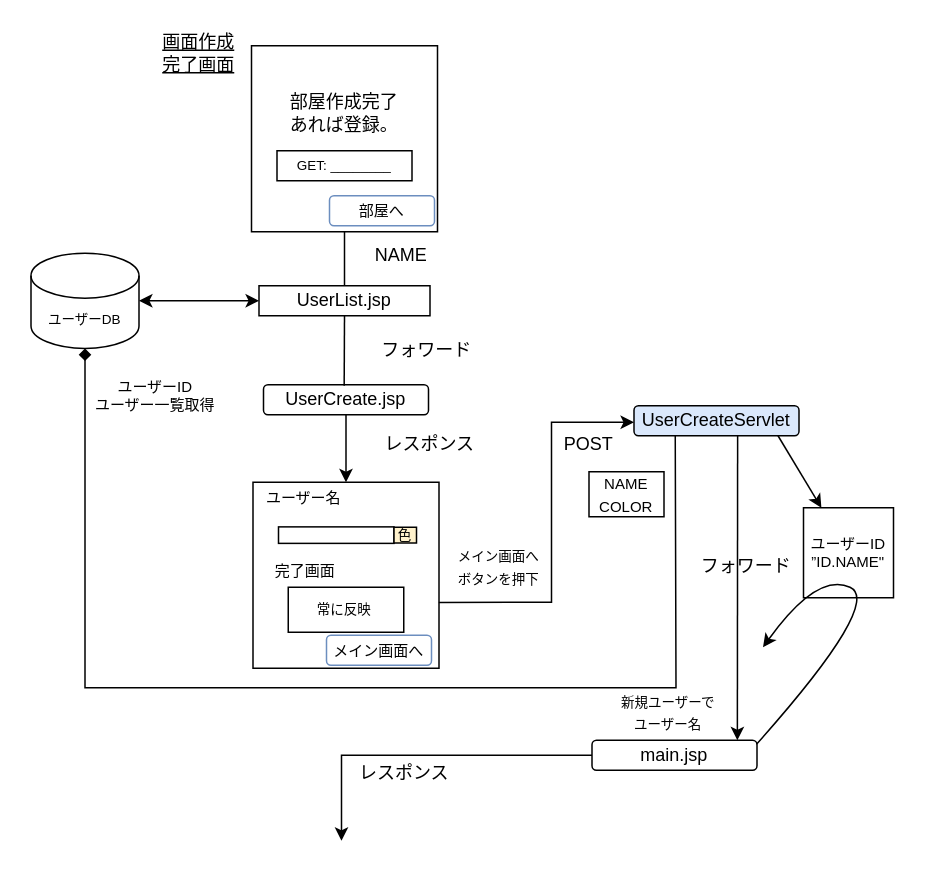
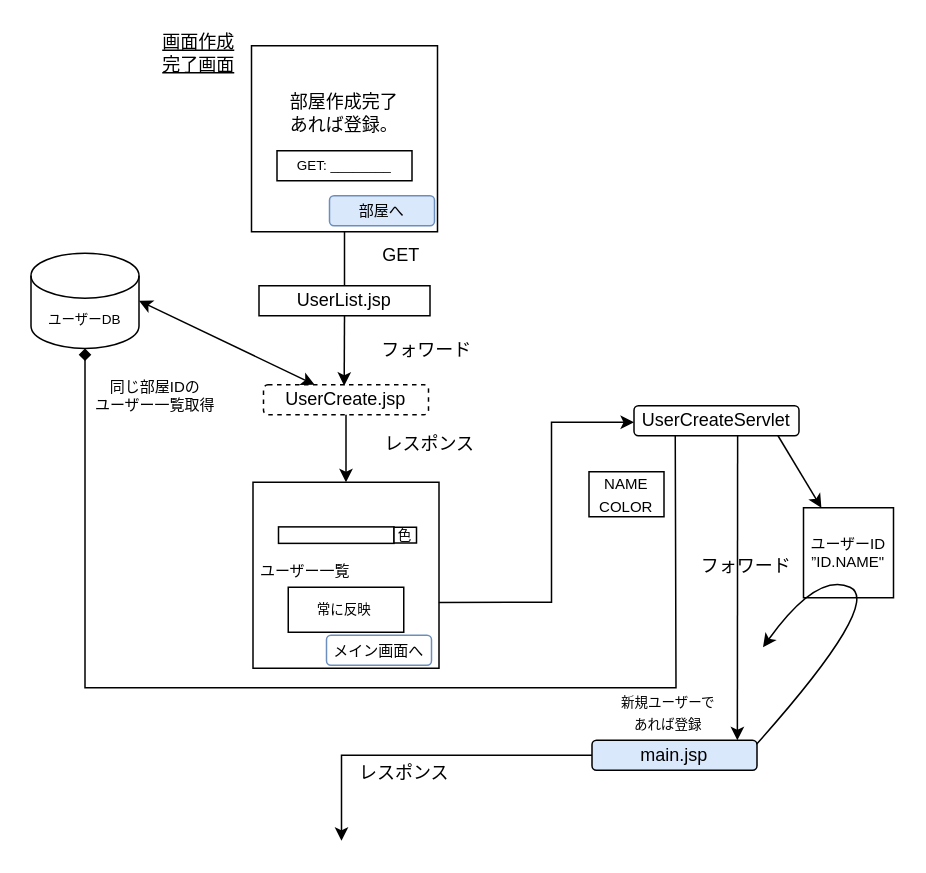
- <mxCell id="6" value="&lt;span style=&quot;font-size: 10px&quot;&gt;部屋へ&lt;br&gt;&lt;/span&gt;" style="rounded=1;whiteSpace=wrap;html=1;fontSize=12;fillColor=#ffffff;strokeColor=#6c8ebf;" parent="1" vertex="1"><mxGeometry x="219" y="130" width="70" height="20" as="geometry" /></mxCell>
+ <mxCell id="6" value="&lt;span style=&quot;font-size: 10px&quot;&gt;部屋へ&lt;br&gt;&lt;/span&gt;" style="rounded=1;whiteSpace=wrap;html=1;fontSize=12;fillColor=#dae8fc;strokeColor=#6c8ebf;" parent="1" vertex="1"><mxGeometry x="219" y="130" width="70" height="20" as="geometry" /></mxCell>
- <mxCell id="18" value="NAME" style="text;html=1;strokeColor=none;fillColor=none;align=center;verticalAlign=middle;whiteSpace=wrap;rounded=0;" parent="1" vertex="1"><mxGeometry x="242" y="160" width="50" height="20" as="geometry" /></mxCell>
+ <mxCell id="18" value="GET" style="text;html=1;strokeColor=none;fillColor=none;align=center;verticalAlign=middle;whiteSpace=wrap;rounded=0;" parent="1" vertex="1"><mxGeometry x="242" y="160" width="50" height="20" as="geometry" /></mxCell>
- <mxCell id="38" value="" style="endArrow=classic;startArrow=classic;html=1;rounded=0;fontSize=9;entryX=0;entryY=0.5;entryDx=0;entryDy=0;exitX=1;exitY=0.5;exitDx=0;exitDy=0;exitPerimeter=0;" parent="1" target="40" edge="1" source="26"><mxGeometry x="69" y="220" width="50" height="50" as="geometry"><mxPoint x="18" y="200" as="sourcePoint" /><mxPoint x="227" y="260" as="targetPoint" /></mxGeometry></mxCell>
+ <mxCell id="38" value="" style="endArrow=classic;startArrow=classic;html=1;rounded=0;fontSize=9;exitX=1;exitY=0.5;exitDx=0;exitDy=0;exitPerimeter=0;" parent="1" target="14" edge="1" source="26"><mxGeometry x="69" y="220" width="50" height="50" as="geometry"><mxPoint x="18" y="200" as="sourcePoint" /><mxPoint x="227" y="260" as="targetPoint" /></mxGeometry></mxCell>
- <mxCell id="15" value="" style="endArrow=none;html=1;rounded=0;exitX=0.5;exitY=1;exitDx=0;exitDy=0;entryX=0.489;entryY=0.033;entryDx=0;entryDy=0;startArrow=none;entryPerimeter=0;" parent="1" source="40" target="14" edge="1"><mxGeometry x="69" y="220" width="50" height="50" as="geometry"><mxPoint x="230" y="200" as="sourcePoint" /><mxPoint x="230" y="210" as="targetPoint" /></mxGeometry></mxCell>
+ <mxCell id="15" value="" style="endArrow=classic;html=1;rounded=0;exitX=0.5;exitY=1;exitDx=0;exitDy=0;entryX=0.489;entryY=0.033;entryDx=0;entryDy=0;startArrow=none;entryPerimeter=0;" parent="1" source="40" target="14" edge="1"><mxGeometry x="69" y="220" width="50" height="50" as="geometry"><mxPoint x="230" y="200" as="sourcePoint" /><mxPoint x="230" y="210" as="targetPoint" /></mxGeometry></mxCell>
- <mxCell id="27" value="ユーザーID&lt;br&gt;ユーザー一覧取得" style="text;html=1;strokeColor=none;fillColor=none;align=center;verticalAlign=middle;whiteSpace=wrap;rounded=0;fontSize=10;" parent="1" vertex="1"><mxGeometry x="61" y="255" width="84" height="15" as="geometry" /></mxCell>
+ <mxCell id="27" value="同じ部屋IDの&lt;br&gt;ユーザー一覧取得" style="text;html=1;strokeColor=none;fillColor=none;align=center;verticalAlign=middle;whiteSpace=wrap;rounded=0;fontSize=10;" parent="1" vertex="1"><mxGeometry x="61" y="255" width="84" height="15" as="geometry" /></mxCell>
- <mxCell id="14" value="&lt;span&gt;UserCreate.jsp&lt;/span&gt;" style="rounded=1;whiteSpace=wrap;html=1;" parent="1" vertex="1"><mxGeometry x="175" y="256" width="110" height="20" as="geometry" /></mxCell>
+ <mxCell id="14" value="&lt;span&gt;UserCreate.jsp&lt;/span&gt;" style="rounded=1;whiteSpace=wrap;html=1;dashed=1;" parent="1" vertex="1"><mxGeometry x="175" y="256" width="110" height="20" as="geometry" /></mxCell>
- <mxCell id="16" value="&lt;span&gt;UserCreateServlet&lt;/span&gt;" style="rounded=1;whiteSpace=wrap;html=1;fillColor=#dae8fc;" parent="1" vertex="1"><mxGeometry x="422" y="270" width="110" height="20" as="geometry" /></mxCell>
+ <mxCell id="16" value="&lt;span&gt;UserCreateServlet&lt;/span&gt;" style="rounded=1;whiteSpace=wrap;html=1;" parent="1" vertex="1"><mxGeometry x="422" y="270" width="110" height="20" as="geometry" /></mxCell>
- <mxCell id="24" value="POST" style="text;html=1;strokeColor=none;fillColor=none;align=center;verticalAlign=middle;whiteSpace=wrap;rounded=0;" parent="1" vertex="1"><mxGeometry x="367" y="286" width="50" height="20" as="geometry" /></mxCell>
- <mxCell id="9" value="&lt;font style=&quot;font-size: 10px&quot;&gt;ユーザー名&lt;/font&gt;" style="text;html=1;strokeColor=none;fillColor=none;align=center;verticalAlign=middle;whiteSpace=wrap;rounded=0;" parent="1" vertex="1"><mxGeometry x="167" y="321" width="70" height="20" as="geometry" /></mxCell>
- <mxCell id="10" value="&lt;font style=&quot;font-size: 9px&quot;&gt;色&lt;/font&gt;" style="rounded=0;whiteSpace=wrap;html=1;fontSize=10;fillColor=#fff2cc;" parent="1" vertex="1"><mxGeometry x="262" y="351" width="15" height="10.5" as="geometry" /></mxCell>
+ <mxCell id="10" value="&lt;font style=&quot;font-size: 9px&quot;&gt;色&lt;/font&gt;" style="rounded=0;whiteSpace=wrap;html=1;fontSize=10;" parent="1" vertex="1"><mxGeometry x="262" y="351" width="15" height="10.5" as="geometry" /></mxCell>
- <mxCell id="22" value="&lt;font style=&quot;font-size: 9px&quot;&gt;メイン画面へ&lt;br style=&quot;font-size: 9px&quot;&gt;ボタンを押下&lt;/font&gt;" style="text;html=1;strokeColor=none;fillColor=none;align=center;verticalAlign=middle;whiteSpace=wrap;rounded=0;" parent="1" vertex="1"><mxGeometry x="292" y="355" width="80" height="43" as="geometry" /></mxCell>
- <mxCell id="13" value="&lt;font style=&quot;font-size: 10px&quot;&gt;完了画面&lt;/font&gt;" style="text;html=1;strokeColor=none;fillColor=none;align=center;verticalAlign=middle;whiteSpace=wrap;rounded=0;" parent="1" vertex="1"><mxGeometry x="168" y="365" width="70" height="30" as="geometry" /></mxCell>
+ <mxCell id="13" value="&lt;font style=&quot;font-size: 10px&quot;&gt;ユーザー一覧&lt;/font&gt;" style="text;html=1;strokeColor=none;fillColor=none;align=center;verticalAlign=middle;whiteSpace=wrap;rounded=0;" parent="1" vertex="1"><mxGeometry x="168" y="365" width="70" height="30" as="geometry" /></mxCell>
- <mxCell id="36" value="&lt;font style=&quot;font-size: 9px&quot;&gt;新規ユーザーで&lt;br&gt;ユーザー名&lt;br&gt;&lt;/font&gt;" style="text;html=1;strokeColor=none;fillColor=none;align=center;verticalAlign=middle;whiteSpace=wrap;rounded=0;" parent="1" vertex="1"><mxGeometry x="395" y="454" width="100" height="40" as="geometry" /></mxCell>
+ <mxCell id="36" value="&lt;font style=&quot;font-size: 9px&quot;&gt;新規ユーザーで&lt;br&gt;あれば登録&lt;br&gt;&lt;/font&gt;" style="text;html=1;strokeColor=none;fillColor=none;align=center;verticalAlign=middle;whiteSpace=wrap;rounded=0;" parent="1" vertex="1"><mxGeometry x="395" y="454" width="100" height="40" as="geometry" /></mxCell>
- <mxCell id="29" value="main.jsp" style="rounded=1;whiteSpace=wrap;html=1;" parent="1" vertex="1"><mxGeometry x="394" y="493" width="110" height="20" as="geometry" /></mxCell>
+ <mxCell id="29" value="main.jsp" style="rounded=1;whiteSpace=wrap;html=1;fillColor=#dae8fc;" parent="1" vertex="1"><mxGeometry x="394" y="493" width="110" height="20" as="geometry" /></mxCell>
